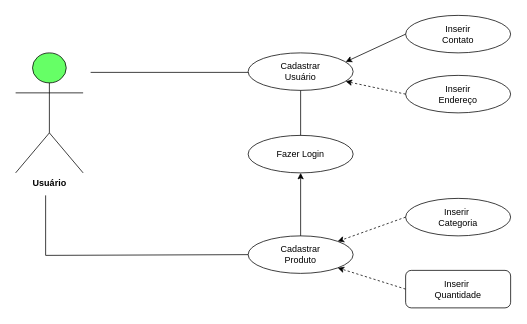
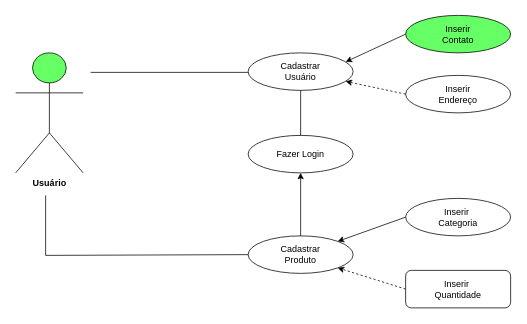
- <mxCell id="11" value="Inserir &lt;br&gt;Contato" style="ellipse;whiteSpace=wrap;html=1;align=center;" vertex="1" parent="1"><mxGeometry x="540" y="20" width="140" height="50" as="geometry" /></mxCell>
+ <mxCell id="11" value="Inserir &lt;br&gt;Contato" style="ellipse;whiteSpace=wrap;html=1;align=center;fillColor=#66ff66;" vertex="1" parent="1"><mxGeometry x="540" y="20" width="140" height="50" as="geometry" /></mxCell>
- <mxCell id="16" value="" style="endArrow=classic;html=1;exitX=0;exitY=0.5;exitDx=0;exitDy=0;entryX=1;entryY=0;entryDx=0;entryDy=0;dashed=1;" edge="1" parent="1" source="15" target="8"><mxGeometry width="50" height="50" relative="1" as="geometry"><mxPoint x="550" y="135" as="sourcePoint" /><mxPoint x="472" y="315" as="targetPoint" /></mxGeometry></mxCell>
+ <mxCell id="16" value="" style="endArrow=classic;html=1;exitX=0;exitY=0.5;exitDx=0;exitDy=0;entryX=1;entryY=0;entryDx=0;entryDy=0;" edge="1" parent="1" source="15" target="8"><mxGeometry width="50" height="50" relative="1" as="geometry"><mxPoint x="550" y="135" as="sourcePoint" /><mxPoint x="472" y="315" as="targetPoint" /></mxGeometry></mxCell>
